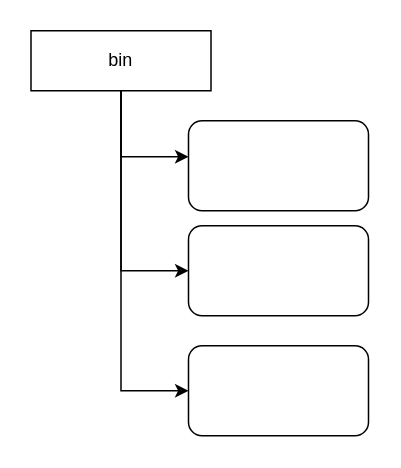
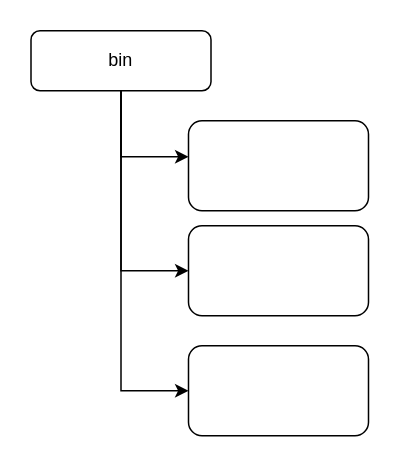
- <mxCell id="5" value="bin" style="whiteSpace=wrap;html=1;rounded=0;" vertex="1" parent="1"><mxGeometry x="20" y="20" width="120" height="40" as="geometry" /></mxCell>
+ <mxCell id="5" value="bin" style="rounded=1;whiteSpace=wrap;html=1;" vertex="1" parent="1"><mxGeometry x="20" y="20" width="120" height="40" as="geometry" /></mxCell>
